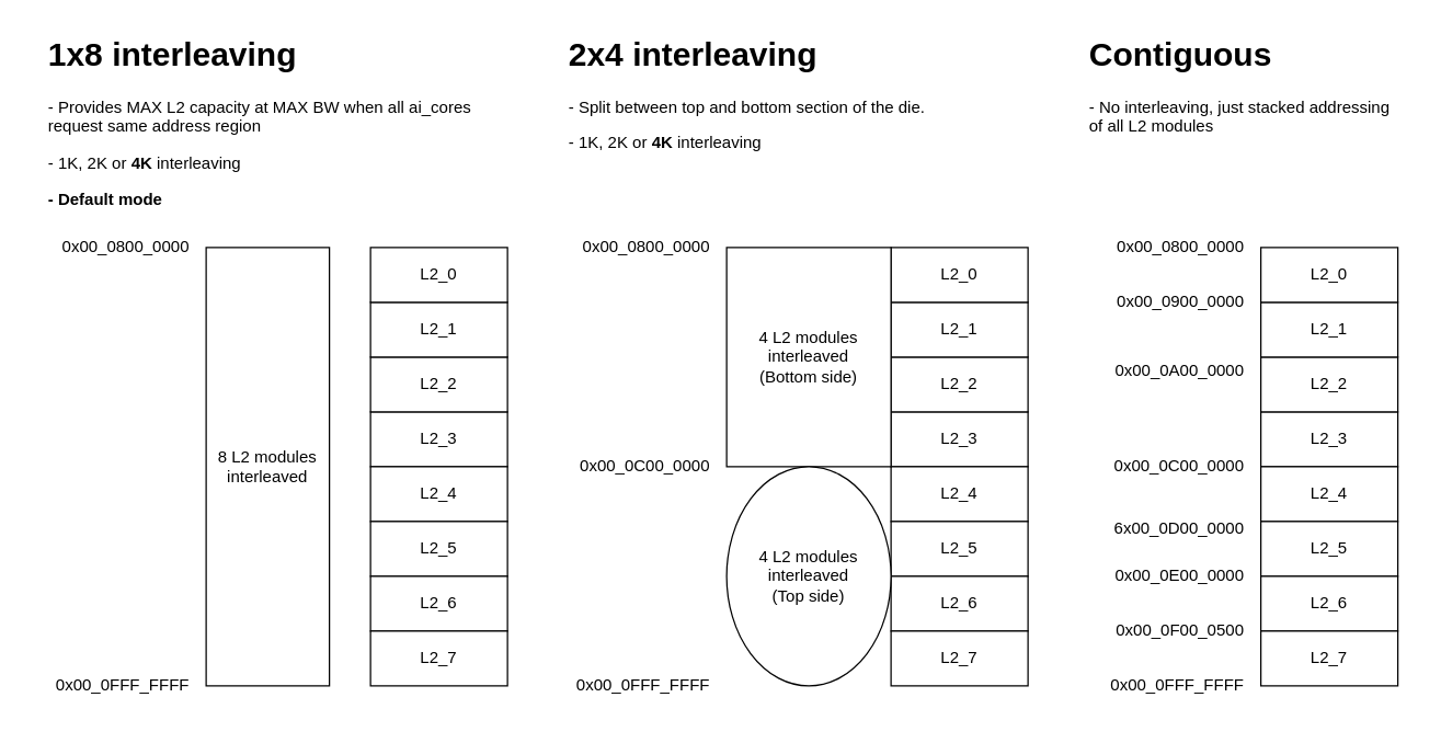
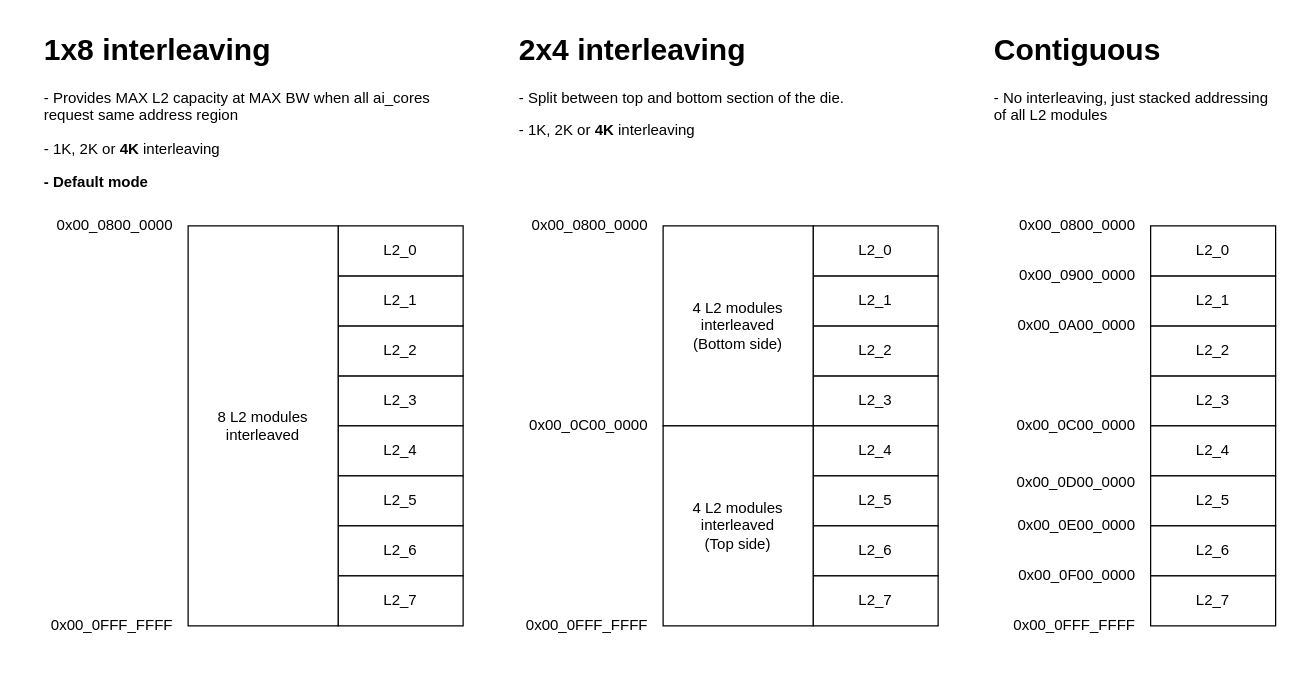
- <mxCell id="39" value="0x00_0A00_0000" style="text;html=1;strokeColor=none;fillColor=none;align=right;verticalAlign=middle;whiteSpace=wrap;rounded=0;" parent="1" vertex="1"><mxGeometry x="790" y="250" width="120" height="40" as="geometry" /></mxCell>
+ <mxCell id="39" value="0x00_0A00_0000" style="text;html=1;strokeColor=none;fillColor=none;align=right;verticalAlign=middle;whiteSpace=wrap;rounded=0;" parent="1" vertex="1"><mxGeometry x="790" y="240" width="120" height="40" as="geometry" /></mxCell>
- <mxCell id="14" value="8 L2 modules interleaved" style="rounded=0;whiteSpace=wrap;html=1;" parent="1" vertex="1"><mxGeometry x="150" y="180" width="90" height="320" as="geometry" /></mxCell>
+ <mxCell id="14" value="8 L2 modules interleaved" style="rounded=0;whiteSpace=wrap;html=1;" parent="1" vertex="1"><mxGeometry x="150" y="180" width="120" height="320" as="geometry" /></mxCell>
- <mxCell id="41" value="6x00_0D00_0000" style="text;html=1;strokeColor=none;fillColor=none;align=right;verticalAlign=middle;whiteSpace=wrap;rounded=0;" parent="1" vertex="1"><mxGeometry x="790" y="365" width="120" height="40" as="geometry" /></mxCell>
+ <mxCell id="41" value="0x00_0D00_0000" style="text;html=1;strokeColor=none;fillColor=none;align=right;verticalAlign=middle;whiteSpace=wrap;rounded=0;" parent="1" vertex="1"><mxGeometry x="790" y="365" width="120" height="40" as="geometry" /></mxCell>
- <mxCell id="27" value="4 L2 modules interleaved&lt;br&gt;(Top side)" style="ellipse;whiteSpace=wrap;html=1;" parent="1" vertex="1"><mxGeometry x="530" y="340" width="120" height="160" as="geometry" /></mxCell>
+ <mxCell id="27" value="4 L2 modules interleaved&lt;br&gt;(Top side)" style="rounded=0;whiteSpace=wrap;html=1;" parent="1" vertex="1"><mxGeometry x="530" y="340" width="120" height="160" as="geometry" /></mxCell>
- <mxCell id="43" value="0x00_0F00_0500" style="text;html=1;strokeColor=none;fillColor=none;align=right;verticalAlign=middle;whiteSpace=wrap;rounded=0;" parent="1" vertex="1"><mxGeometry x="790" y="440" width="120" height="40" as="geometry" /></mxCell>
+ <mxCell id="43" value="0x00_0F00_0000" style="text;html=1;strokeColor=none;fillColor=none;align=right;verticalAlign=middle;whiteSpace=wrap;rounded=0;" parent="1" vertex="1"><mxGeometry x="790" y="440" width="120" height="40" as="geometry" /></mxCell>
